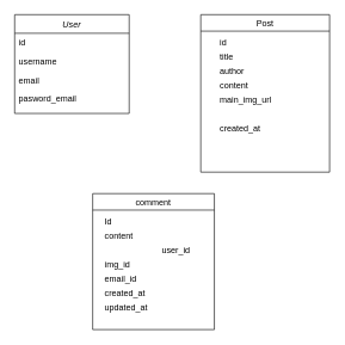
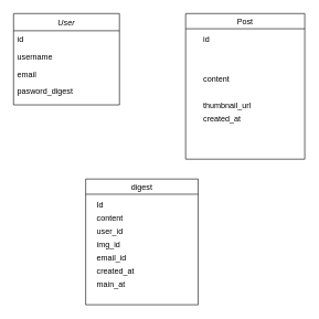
- <mxCell id="17" value="title" style="text;html=1;align=left;verticalAlign=middle;resizable=0;points=[];autosize=1;strokeColor=none;" vertex="1" parent="15"><mxGeometry x="25" y="50" width="30" height="20" as="geometry" /></mxCell>
- <mxCell id="19" value="author" style="text;html=1;align=left;verticalAlign=middle;resizable=0;points=[];autosize=1;strokeColor=none;" vertex="1" parent="15"><mxGeometry x="25" y="70" width="50" height="20" as="geometry" /></mxCell>
- <mxCell id="6" value="pasword_email" style="text;align=left;verticalAlign=top;spacingLeft=4;spacingRight=4;overflow=hidden;rotatable=0;points=[[0,0.5],[1,0.5]];portConstraint=eastwest;" parent="2" vertex="1"><mxGeometry y="104" width="160" height="26" as="geometry" /></mxCell>
+ <mxCell id="6" value="pasword_digest" style="text;align=left;verticalAlign=top;spacingLeft=4;spacingRight=4;overflow=hidden;rotatable=0;points=[[0,0.5],[1,0.5]];portConstraint=eastwest;" parent="2" vertex="1"><mxGeometry y="104" width="160" height="26" as="geometry" /></mxCell>
- <mxCell id="21" value="main_img_url" style="text;html=1;align=left;verticalAlign=middle;resizable=0;points=[];autosize=1;strokeColor=none;" vertex="1" parent="15"><mxGeometry x="25" y="110" width="90" height="20" as="geometry" /></mxCell>
+ <mxCell id="16" value="thumbnail_url" style="text;html=1;align=left;verticalAlign=middle;resizable=0;points=[];autosize=1;strokeColor=none;" vertex="1" parent="15"><mxGeometry x="25" y="130" width="90" height="20" as="geometry" /></mxCell>
- <mxCell id="7" value="comment" style="swimlane;fontStyle=0" vertex="1" parent="1"><mxGeometry x="129" y="270" width="170" height="190" as="geometry" /></mxCell>
+ <mxCell id="7" value="digest" style="swimlane;fontStyle=0" vertex="1" parent="1"><mxGeometry x="129" y="270" width="170" height="190" as="geometry" /></mxCell>
- <mxCell id="10" value="user_id" style="text;html=1;align=left;verticalAlign=middle;resizable=0;points=[];autosize=1;strokeColor=none;" vertex="1" parent="7"><mxGeometry x="95" y="70" width="50" height="20" as="geometry" /></mxCell>
+ <mxCell id="10" value="user_id" style="text;html=1;align=left;verticalAlign=middle;resizable=0;points=[];autosize=1;strokeColor=none;" vertex="1" parent="7"><mxGeometry x="15" y="70" width="50" height="20" as="geometry" /></mxCell>
- <mxCell id="14" value="updated_at" style="text;html=1;align=left;verticalAlign=middle;resizable=0;points=[];autosize=1;strokeColor=none;" vertex="1" parent="7"><mxGeometry x="15" y="150" width="80" height="20" as="geometry" /></mxCell>
+ <mxCell id="14" value="main_at" style="text;html=1;align=left;verticalAlign=middle;resizable=0;points=[];autosize=1;strokeColor=none;" vertex="1" parent="7"><mxGeometry x="15" y="150" width="80" height="20" as="geometry" /></mxCell>
